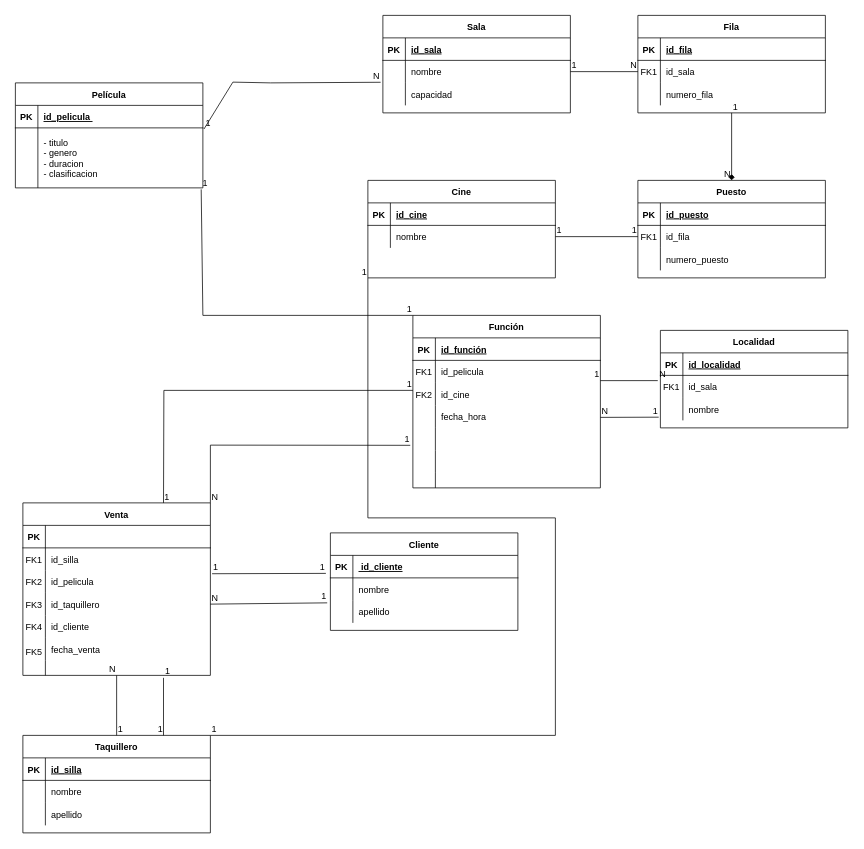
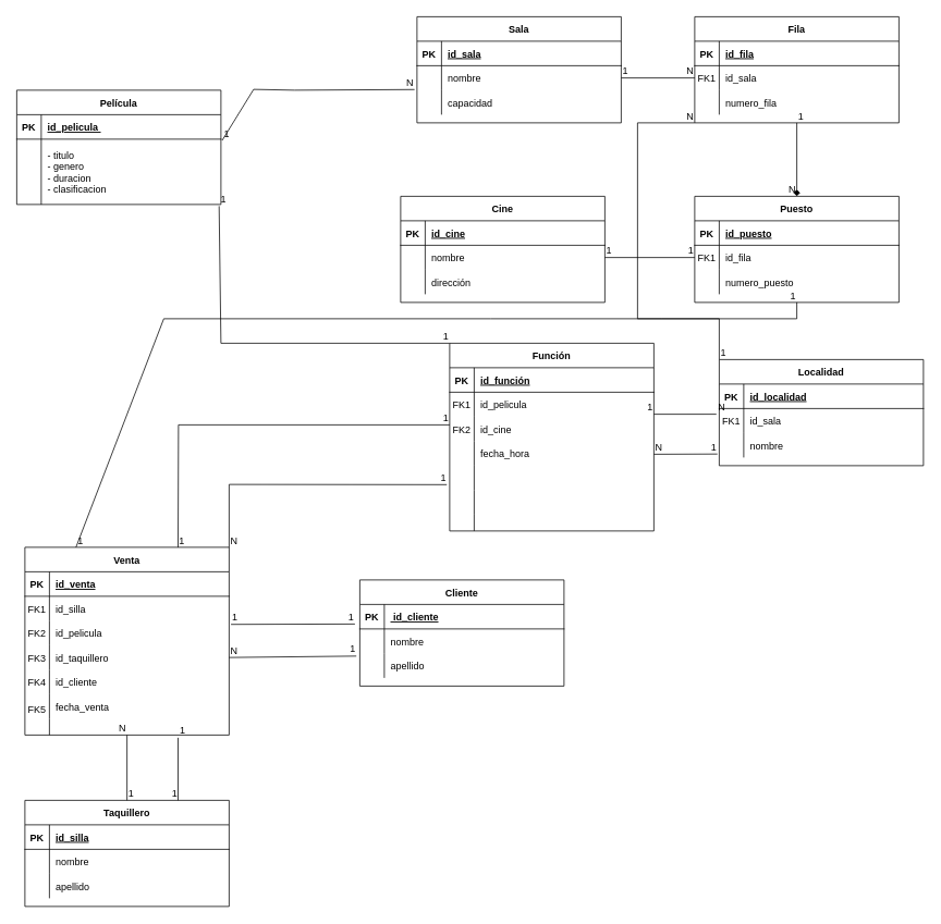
+ <mxCell id="170" value="" style="endArrow=none;html=1;rounded=0;exitX=0;exitY=0;exitDx=0;exitDy=0;entryX=0;entryY=1;entryDx=0;entryDy=0;" edge="1" parent="1" source="148" target="12"><mxGeometry relative="1" as="geometry"><mxPoint x="877" y="400" as="sourcePoint" /><mxPoint x="780" y="150" as="targetPoint" /><Array as="points"><mxPoint x="880" y="390" /><mxPoint x="780" y="390" /><mxPoint x="780" y="150" /></Array></mxGeometry></mxCell>
+ <mxCell id="171" value="1" style="resizable=0;html=1;whiteSpace=wrap;align=left;verticalAlign=bottom;" connectable="0" vertex="1" parent="170"><mxGeometry x="-1" relative="1" as="geometry" /></mxCell>
+ <mxCell id="172" value="N" style="resizable=0;html=1;whiteSpace=wrap;align=right;verticalAlign=bottom;" connectable="0" vertex="1" parent="170"><mxGeometry x="1" relative="1" as="geometry" /></mxCell>
+ <mxCell id="48" value="dirección" style="shape=partialRectangle;overflow=hidden;connectable=0;fillColor=none;top=0;left=0;bottom=0;right=0;align=left;spacingLeft=6;" vertex="1" parent="46"><mxGeometry x="30" width="220" height="30" as="geometry"><mxRectangle width="220" height="30" as="alternateBounds" /></mxGeometry></mxCell>
+ <mxCell id="173" value="" style="endArrow=none;html=1;rounded=0;exitX=0.25;exitY=0;exitDx=0;exitDy=0;entryX=0.5;entryY=1;entryDx=0;entryDy=0;" edge="1" parent="1" source="69" target="29"><mxGeometry relative="1" as="geometry"><mxPoint x="228" y="680" as="sourcePoint" /><mxPoint x="560" y="530" as="targetPoint" /><Array as="points"><mxPoint x="200" y="390" /><mxPoint x="600" y="390" /><mxPoint x="810" y="390" /><mxPoint x="975" y="390" /></Array></mxGeometry></mxCell>
+ <mxCell id="174" value="1" style="resizable=0;html=1;whiteSpace=wrap;align=left;verticalAlign=bottom;" connectable="0" vertex="1" parent="173"><mxGeometry x="-1" relative="1" as="geometry" /></mxCell>
+ <mxCell id="175" value="1" style="resizable=0;html=1;whiteSpace=wrap;align=right;verticalAlign=bottom;" connectable="0" vertex="1" parent="173"><mxGeometry x="1" relative="1" as="geometry" /></mxCell>
+ <mxCell id="72" value="id_venta" style="shape=partialRectangle;overflow=hidden;connectable=0;fillColor=none;top=0;left=0;bottom=0;right=0;align=left;spacingLeft=6;fontStyle=5;" vertex="1" parent="70"><mxGeometry x="30" width="220" height="30" as="geometry"><mxRectangle width="220" height="30" as="alternateBounds" /></mxGeometry></mxCell>
- <mxCell id="113" value="" style="endArrow=none;html=1;rounded=0;exitX=1;exitY=0;exitDx=0;exitDy=0;entryX=0;entryY=1;entryDx=0;entryDy=0;" edge="1" parent="1" source="49" target="39"><mxGeometry relative="1" as="geometry"><mxPoint x="340" y="530" as="sourcePoint" /><mxPoint x="500" y="530" as="targetPoint" /><Array as="points"><mxPoint x="740" y="980" /><mxPoint x="740" y="690" /><mxPoint x="490" y="690" /></Array></mxGeometry></mxCell>
- <mxCell id="114" value="1" style="resizable=0;html=1;whiteSpace=wrap;align=left;verticalAlign=bottom;" connectable="0" vertex="1" parent="113"><mxGeometry x="-1" relative="1" as="geometry" /></mxCell>
- <mxCell id="115" value="1" style="resizable=0;html=1;whiteSpace=wrap;align=right;verticalAlign=bottom;" connectable="0" vertex="1" parent="113"><mxGeometry x="1" relative="1" as="geometry" /></mxCell>
